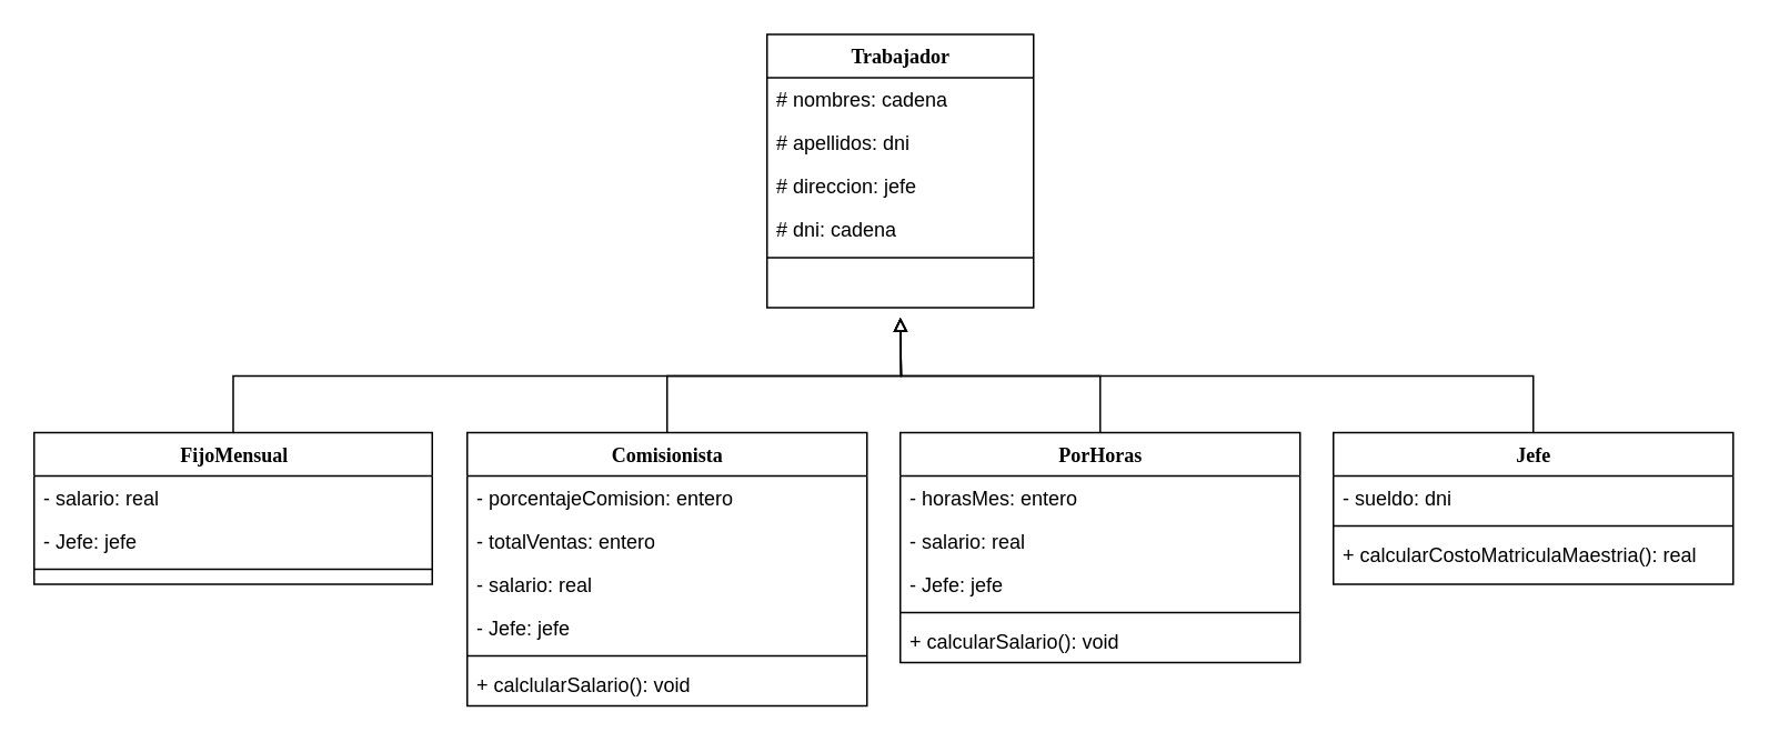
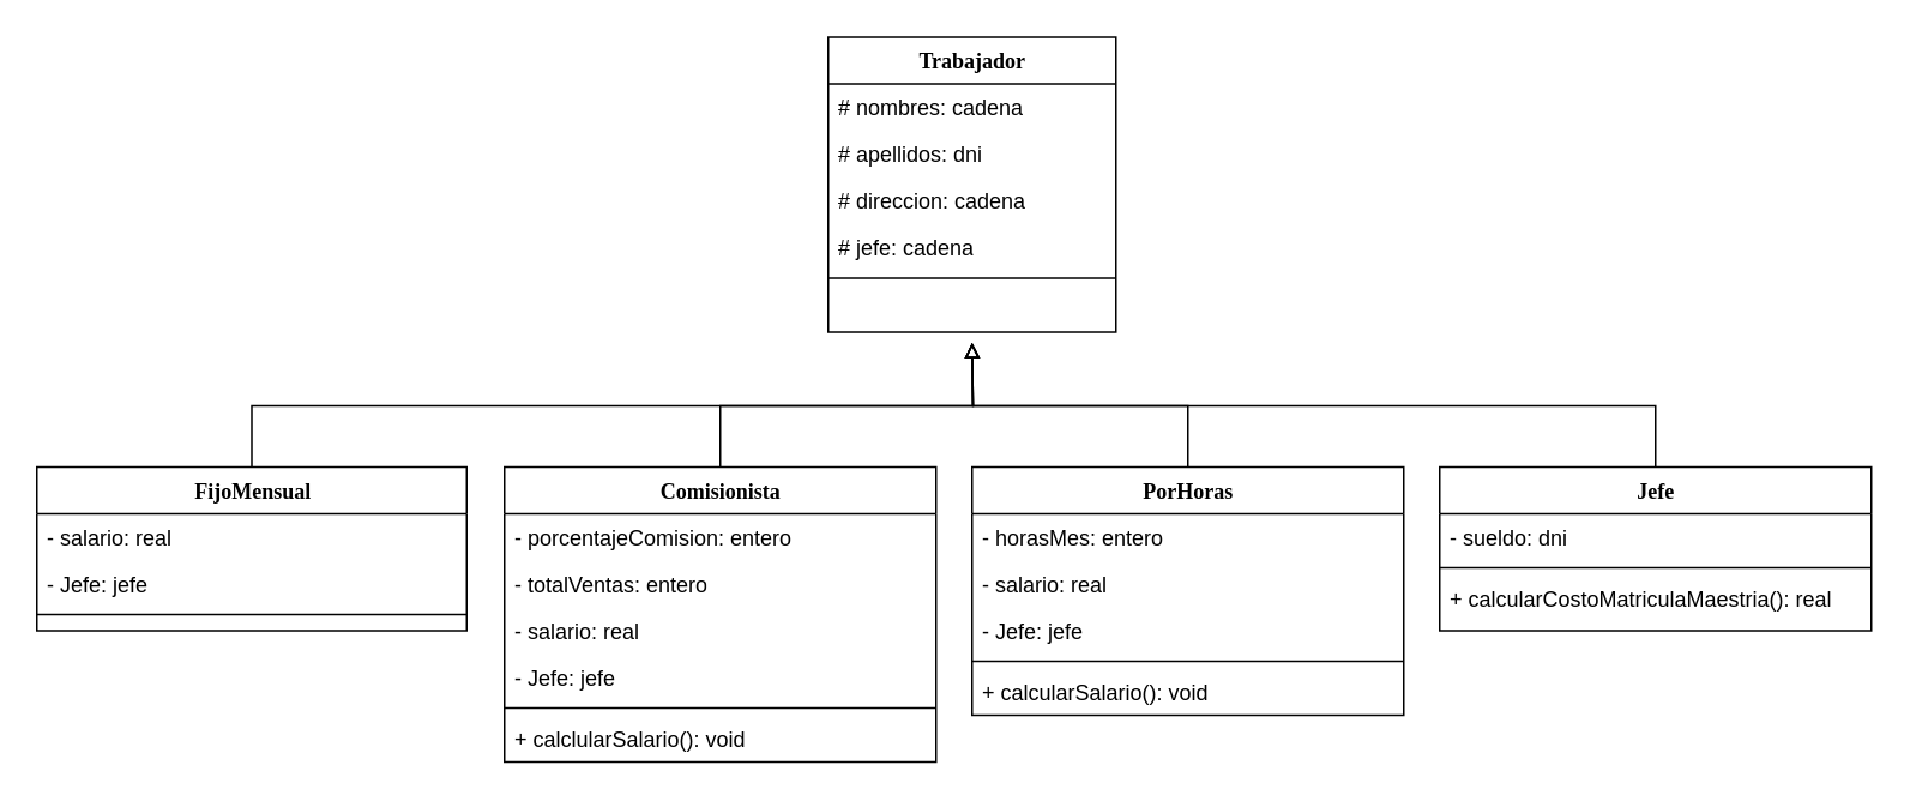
- <mxCell id="5" value="# direccion: jefe" style="text;html=1;strokeColor=none;fillColor=none;align=left;verticalAlign=top;spacingLeft=4;spacingRight=4;whiteSpace=wrap;overflow=hidden;rotatable=0;points=[[0,0.5],[1,0.5]];portConstraint=eastwest;" parent="2" vertex="1"><mxGeometry y="78" width="160" height="26" as="geometry" /></mxCell>
+ <mxCell id="5" value="# direccion: cadena" style="text;html=1;strokeColor=none;fillColor=none;align=left;verticalAlign=top;spacingLeft=4;spacingRight=4;whiteSpace=wrap;overflow=hidden;rotatable=0;points=[[0,0.5],[1,0.5]];portConstraint=eastwest;" parent="2" vertex="1"><mxGeometry y="78" width="160" height="26" as="geometry" /></mxCell>
- <mxCell id="6" value="# dni: cadena" style="text;html=1;strokeColor=none;fillColor=none;align=left;verticalAlign=top;spacingLeft=4;spacingRight=4;whiteSpace=wrap;overflow=hidden;rotatable=0;points=[[0,0.5],[1,0.5]];portConstraint=eastwest;" parent="2" vertex="1"><mxGeometry y="104" width="160" height="26" as="geometry" /></mxCell>
+ <mxCell id="6" value="# jefe: cadena" style="text;html=1;strokeColor=none;fillColor=none;align=left;verticalAlign=top;spacingLeft=4;spacingRight=4;whiteSpace=wrap;overflow=hidden;rotatable=0;points=[[0,0.5],[1,0.5]];portConstraint=eastwest;" parent="2" vertex="1"><mxGeometry y="104" width="160" height="26" as="geometry" /></mxCell>
